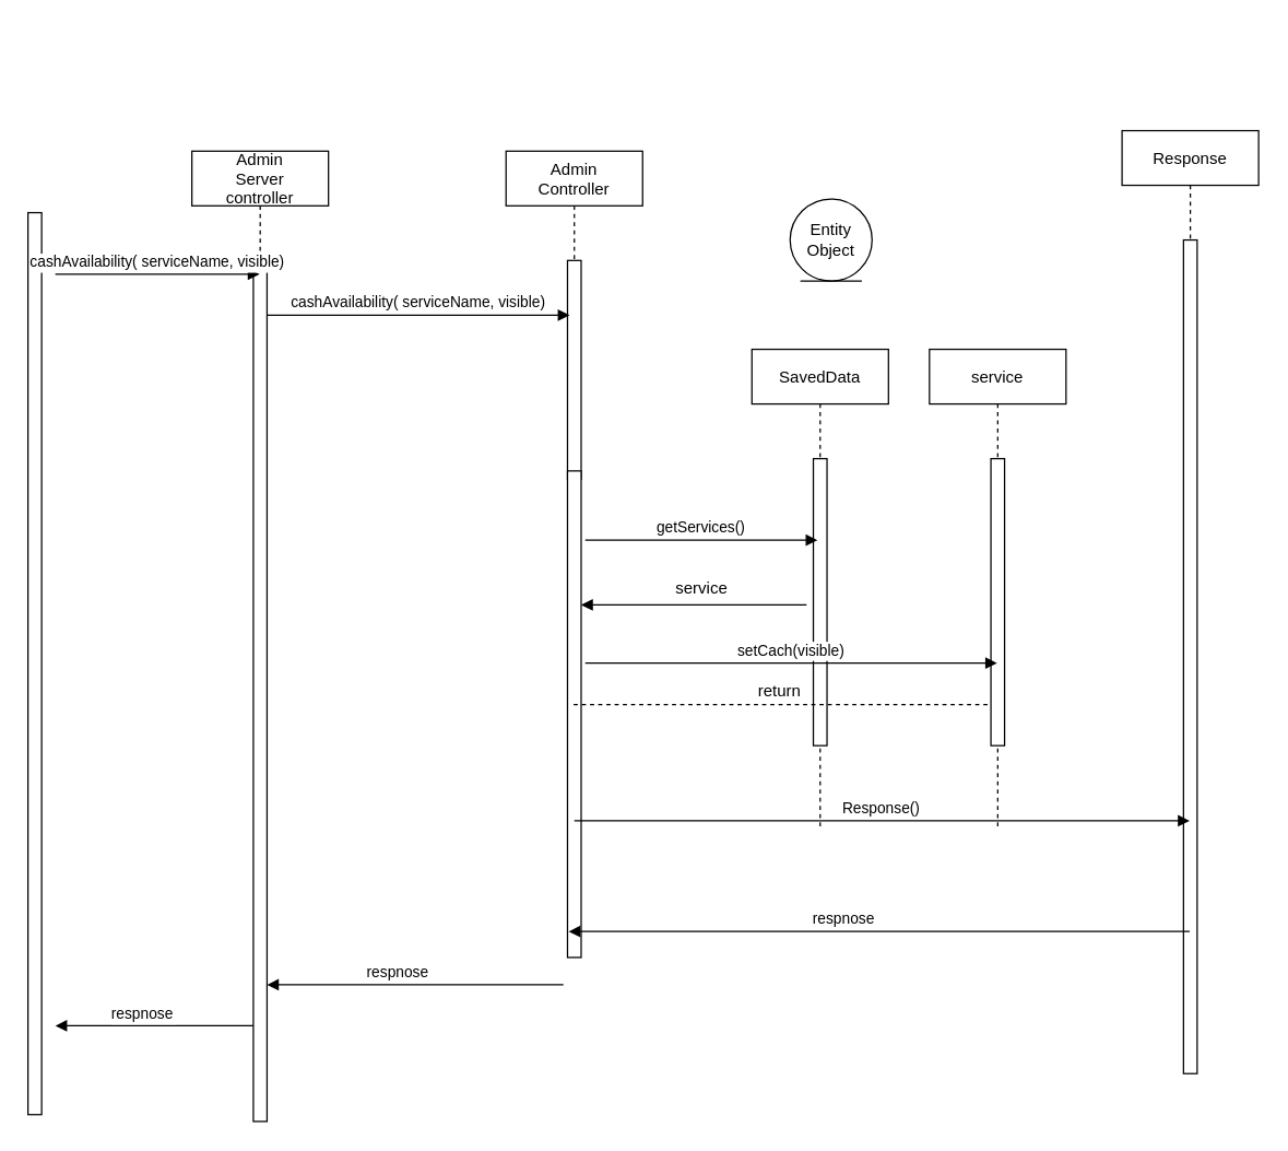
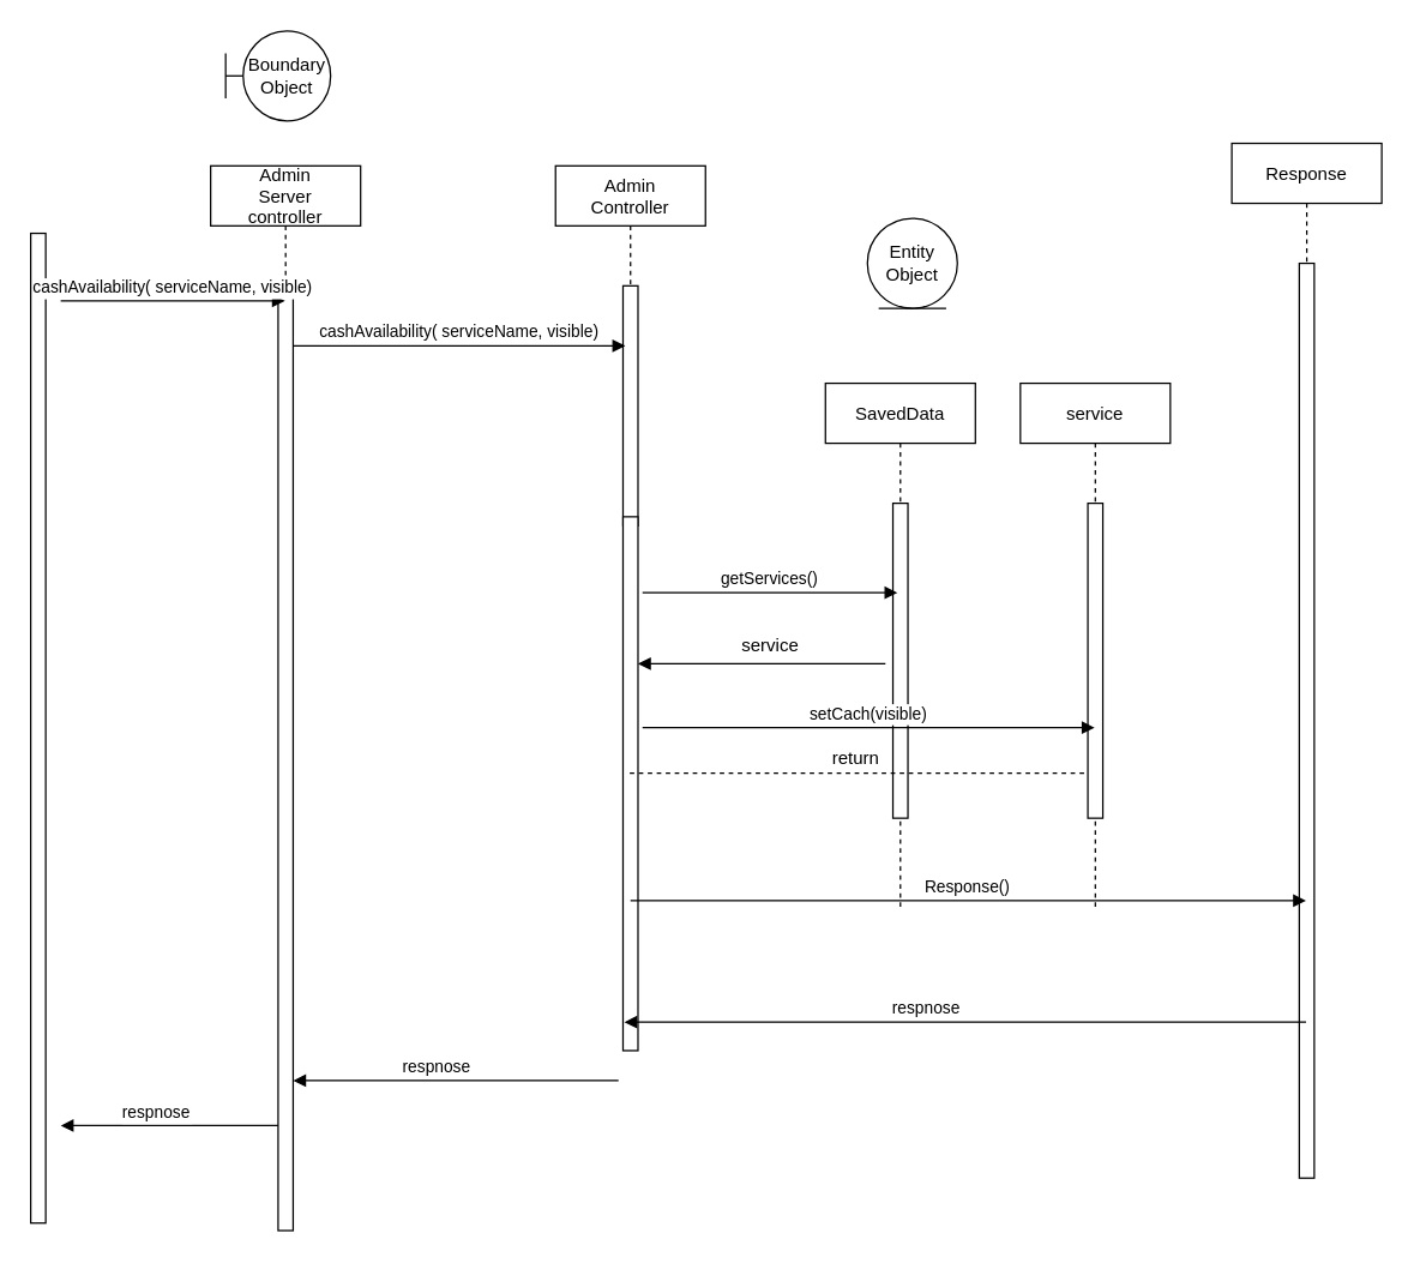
+ <mxCell id="8" value="Boundary Object" style="shape=umlBoundary;whiteSpace=wrap;html=1;" parent="1" vertex="1"><mxGeometry x="150" y="20" width="70" height="60" as="geometry" /></mxCell>
